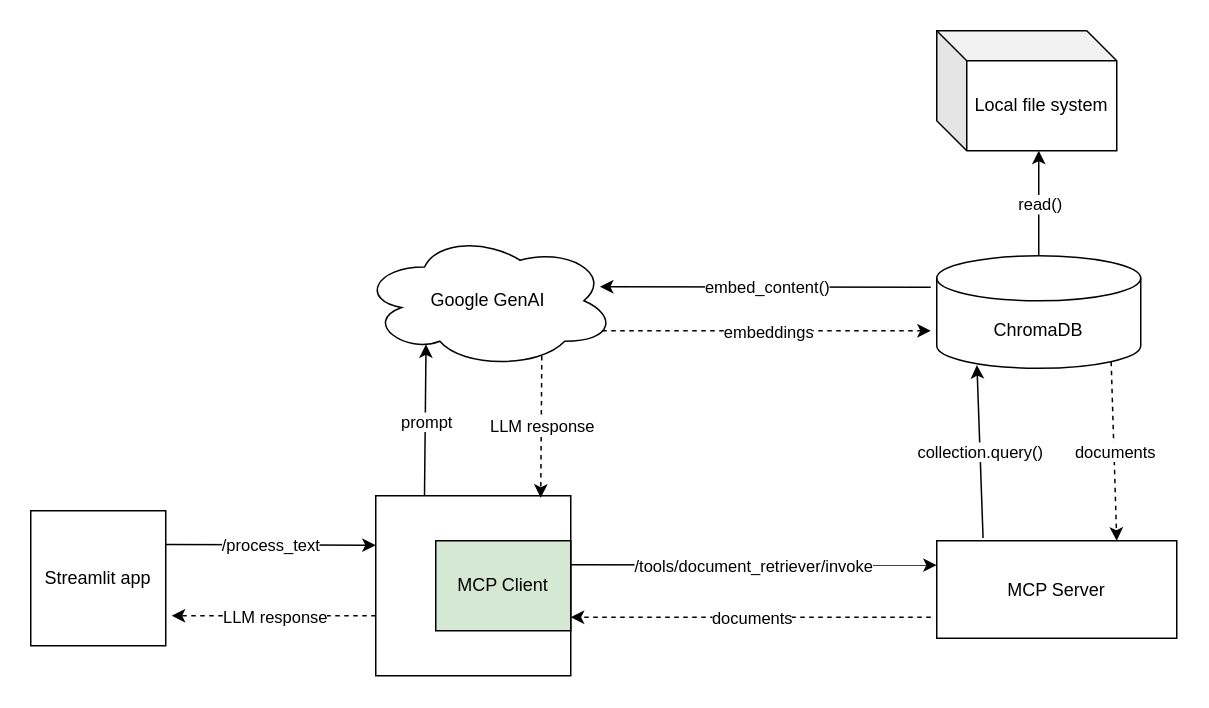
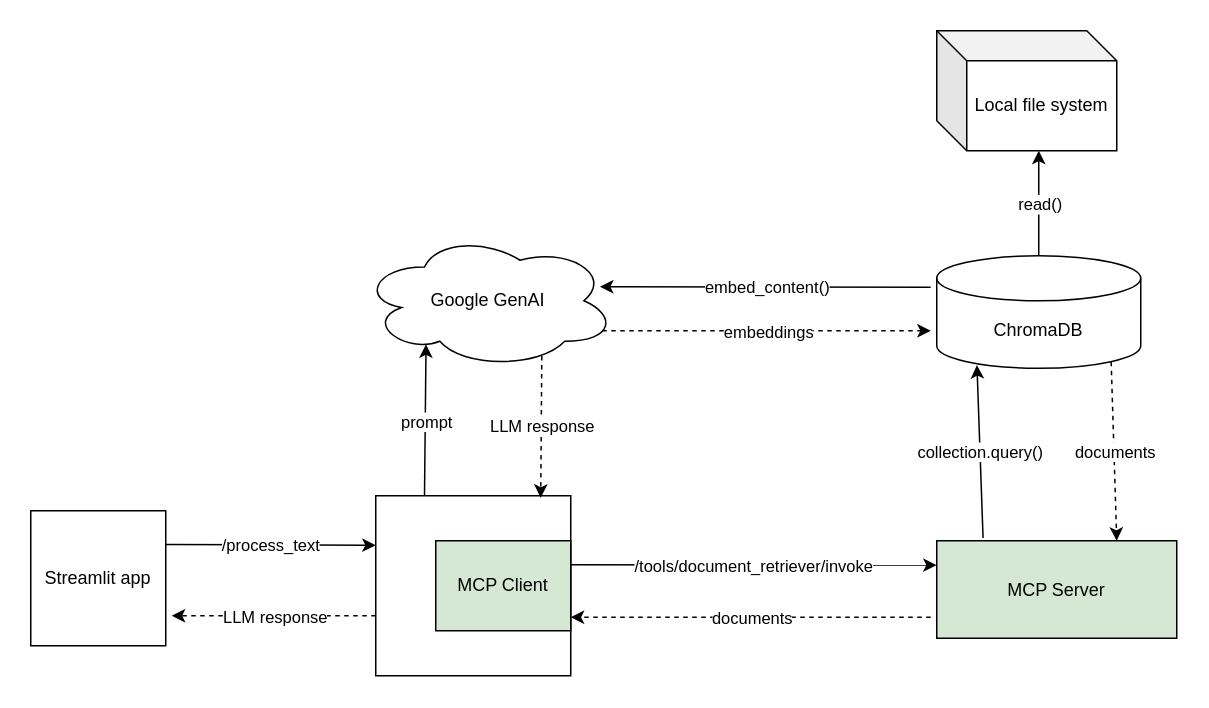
- <mxCell id="10" value="MCP Server" style="rounded=0;whiteSpace=wrap;html=1;" vertex="1" parent="1"><mxGeometry x="624" y="360" width="160" height="65" as="geometry" /></mxCell>
+ <mxCell id="10" value="MCP Server" style="rounded=0;whiteSpace=wrap;html=1;fillColor=#d5e8d4;" vertex="1" parent="1"><mxGeometry x="624" y="360" width="160" height="65" as="geometry" /></mxCell>
